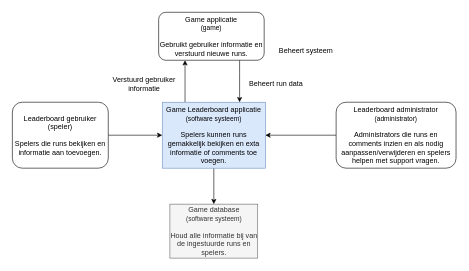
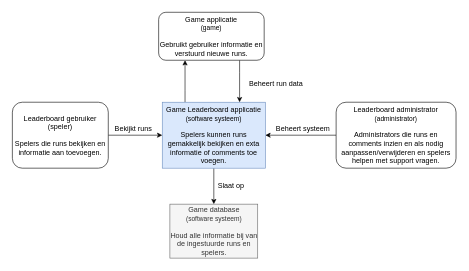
- <mxCell id="16" value="Beheert systeem" style="text;html=1;strokeColor=none;fillColor=none;align=center;verticalAlign=middle;whiteSpace=wrap;rounded=0;" vertex="1" parent="1"><mxGeometry x="455" y="74" width="110" height="20" as="geometry" /></mxCell>
+ <mxCell id="16" value="Beheert systeem" style="text;html=1;strokeColor=none;fillColor=none;align=center;verticalAlign=middle;whiteSpace=wrap;rounded=0;" vertex="1" parent="1"><mxGeometry x="450" y="204" width="110" height="20" as="geometry" /></mxCell>
- <mxCell id="8" value="Verstuurd gebruiker informatie" style="text;html=1;strokeColor=none;fillColor=none;align=center;verticalAlign=middle;whiteSpace=wrap;rounded=0;" vertex="1" parent="1"><mxGeometry x="180" y="130" width="120" height="20" as="geometry" /></mxCell>
+ <mxCell id="13" value="Bekijkt runs" style="text;html=1;strokeColor=none;fillColor=none;align=center;verticalAlign=middle;whiteSpace=wrap;rounded=0;" vertex="1" parent="1"><mxGeometry x="187" y="204" width="70" height="20" as="geometry" /></mxCell>
+ <mxCell id="10" value="Slaat op" style="text;html=1;strokeColor=none;fillColor=none;align=center;verticalAlign=middle;whiteSpace=wrap;rounded=0;" vertex="1" parent="1"><mxGeometry x="350" y="300" width="70" height="20" as="geometry" /></mxCell>
